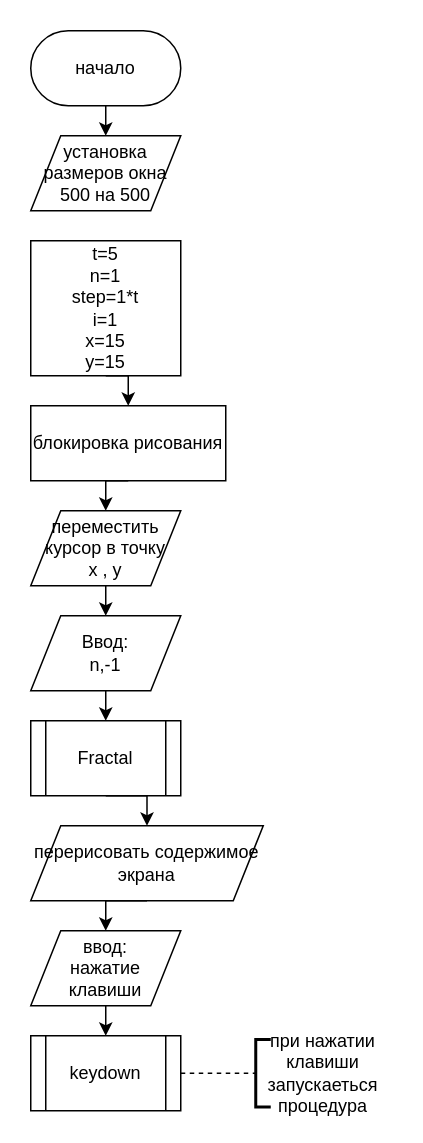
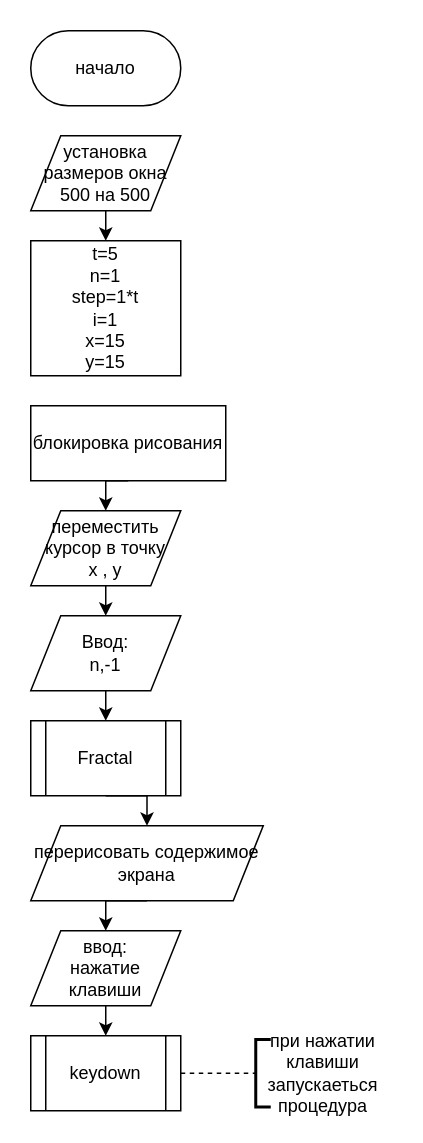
- <mxCell id="2" style="edgeStyle=orthogonalEdgeStyle;rounded=0;orthogonalLoop=1;jettySize=auto;html=1;exitX=0.5;exitY=1;exitDx=0;exitDy=0;entryX=0.5;entryY=0;entryDx=0;entryDy=0;" edge="1" parent="1" source="3" target="7"><mxGeometry relative="1" as="geometry" /></mxCell>
+ <mxCell id="6" style="edgeStyle=orthogonalEdgeStyle;rounded=0;orthogonalLoop=1;jettySize=auto;html=1;exitX=0.5;exitY=1;exitDx=0;exitDy=0;entryX=0.5;entryY=0;entryDx=0;entryDy=0;" edge="1" parent="1" source="7" target="5"><mxGeometry relative="1" as="geometry" /></mxCell>
- <mxCell id="4" style="edgeStyle=orthogonalEdgeStyle;rounded=0;orthogonalLoop=1;jettySize=auto;html=1;exitX=0.5;exitY=1;exitDx=0;exitDy=0;entryX=0.5;entryY=0;entryDx=0;entryDy=0;" edge="1" parent="1" source="5" target="9"><mxGeometry relative="1" as="geometry" /></mxCell>
